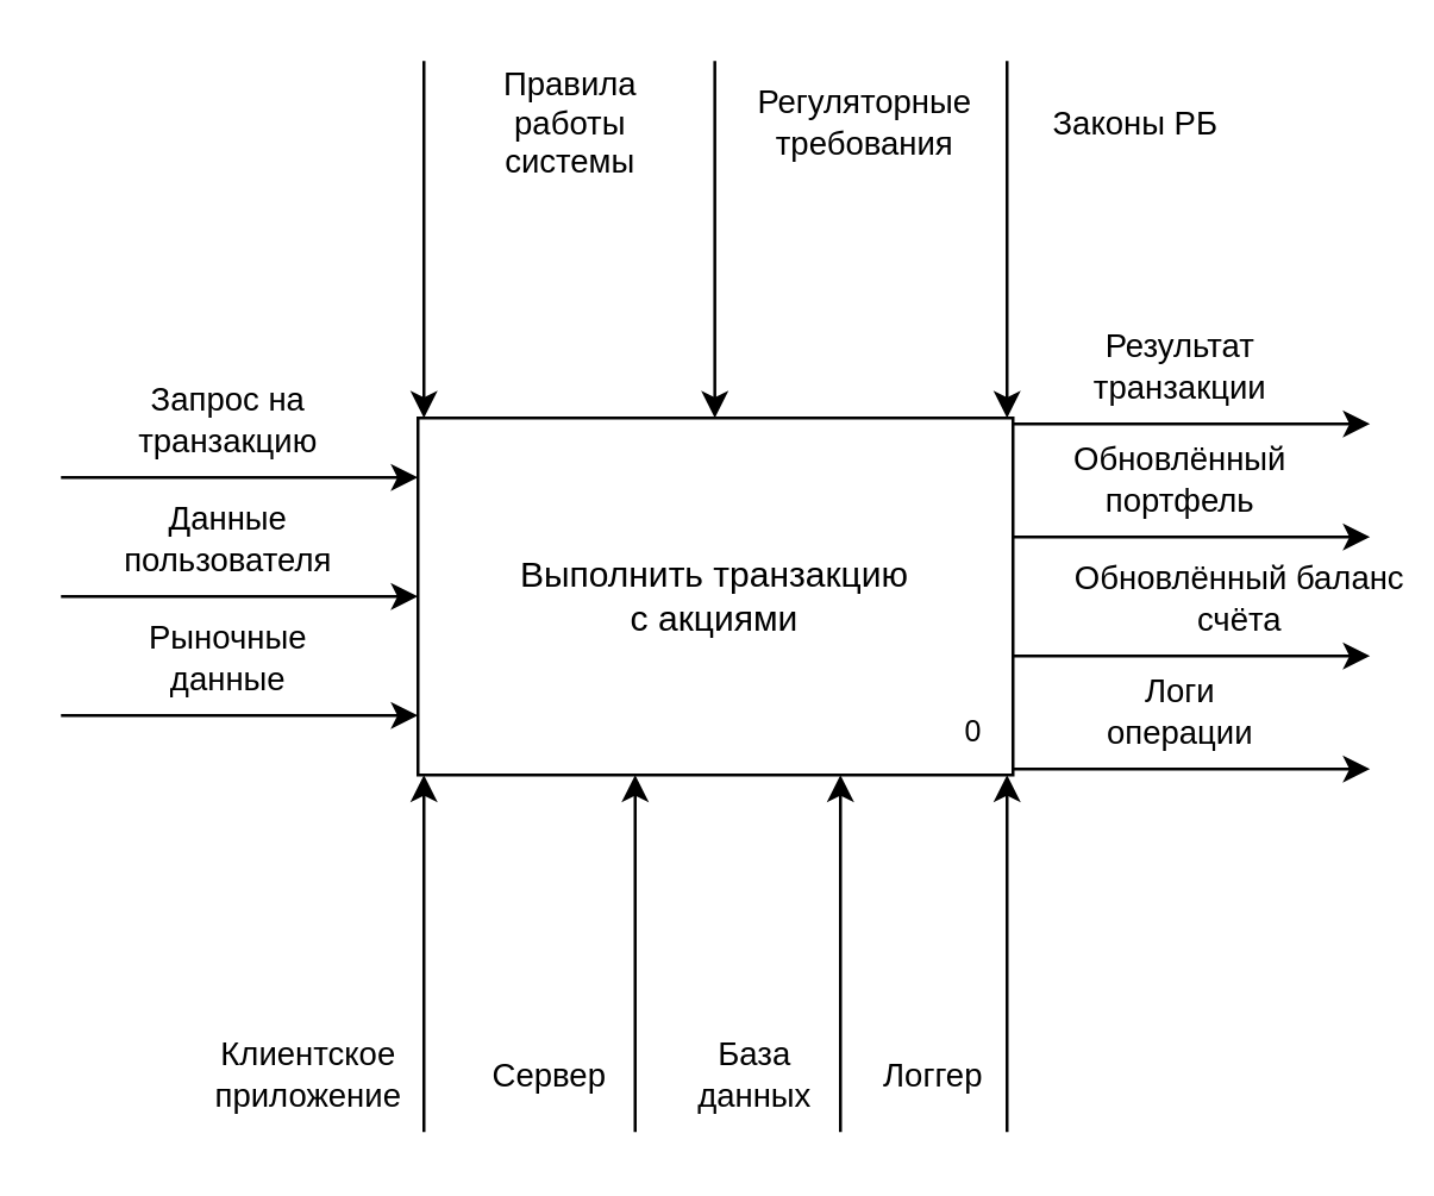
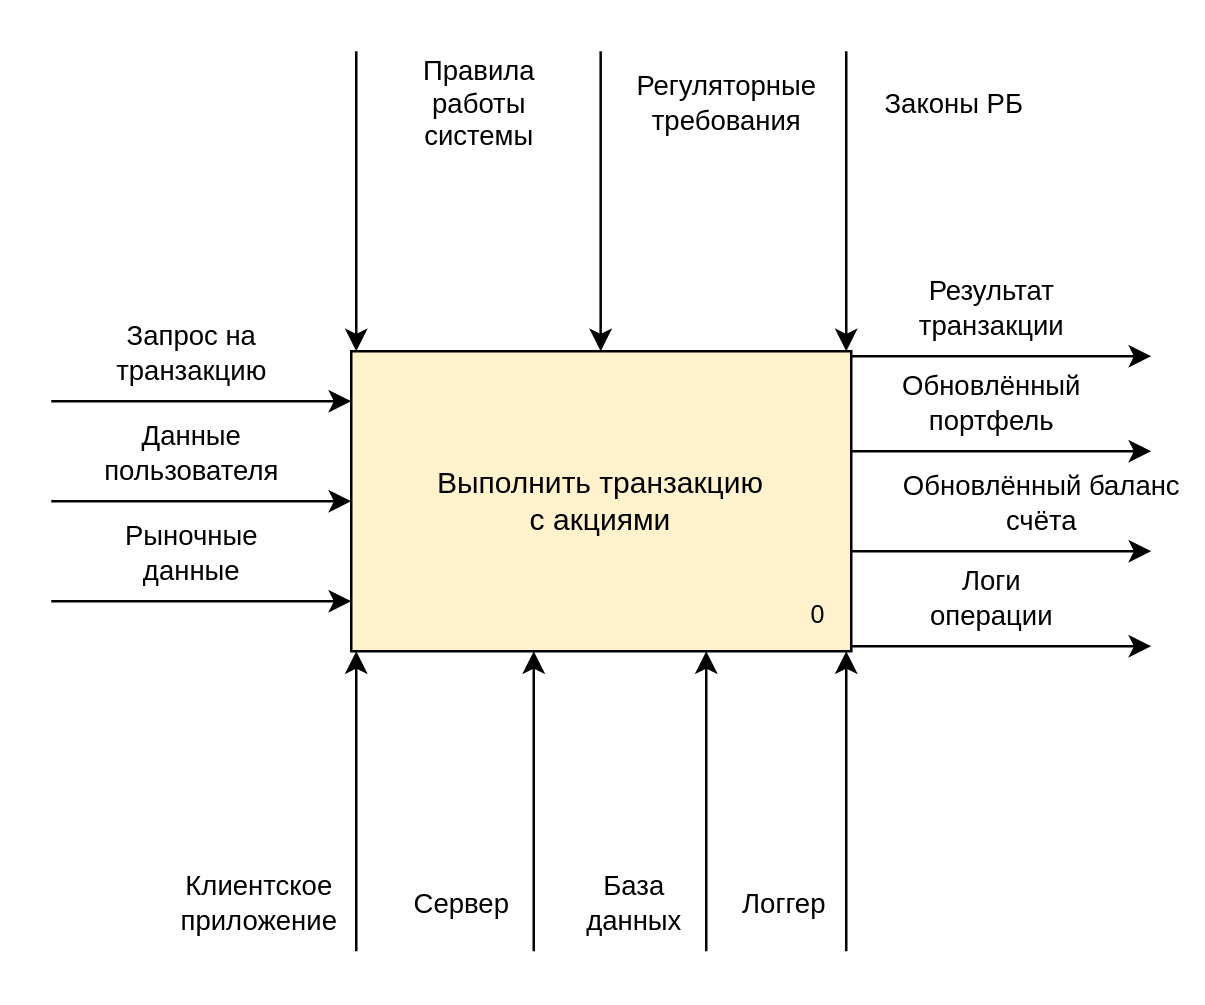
- <mxCell id="3" value="Выполнить транзакцию&lt;div&gt;с акциями&lt;/div&gt;" style="rounded=0;whiteSpace=wrap;html=1;movable=1;resizable=1;rotatable=1;deletable=1;editable=1;locked=0;connectable=1;" parent="2" vertex="1"><mxGeometry width="200.0" height="120.0" as="geometry" /></mxCell>
+ <mxCell id="3" value="Выполнить транзакцию&lt;div&gt;с акциями&lt;/div&gt;" style="rounded=0;whiteSpace=wrap;html=1;movable=1;resizable=1;rotatable=1;deletable=1;editable=1;locked=0;connectable=1;fillColor=#fff2cc;" parent="2" vertex="1"><mxGeometry width="200.0" height="120.0" as="geometry" /></mxCell>
